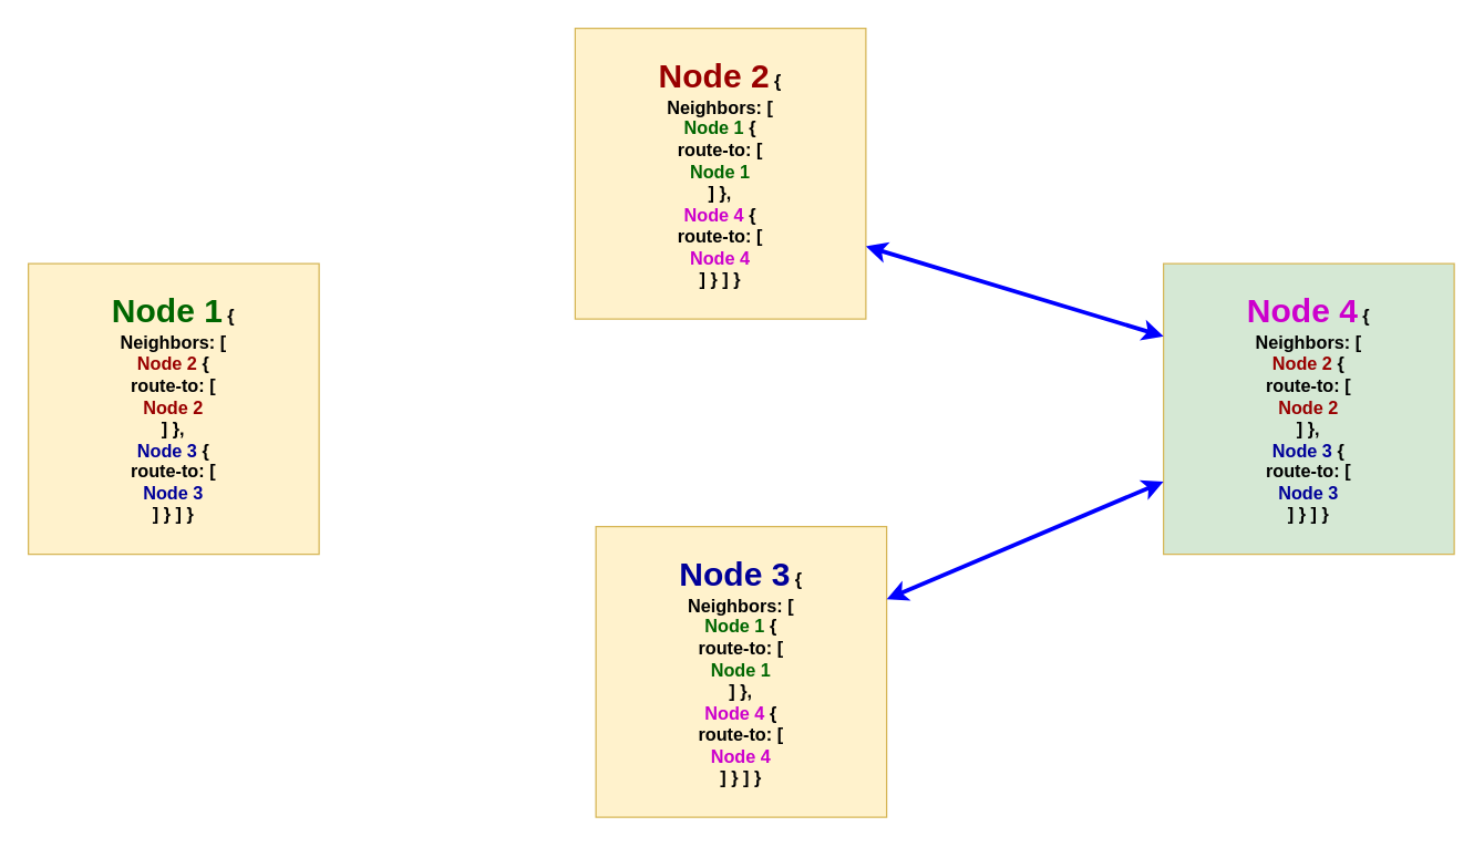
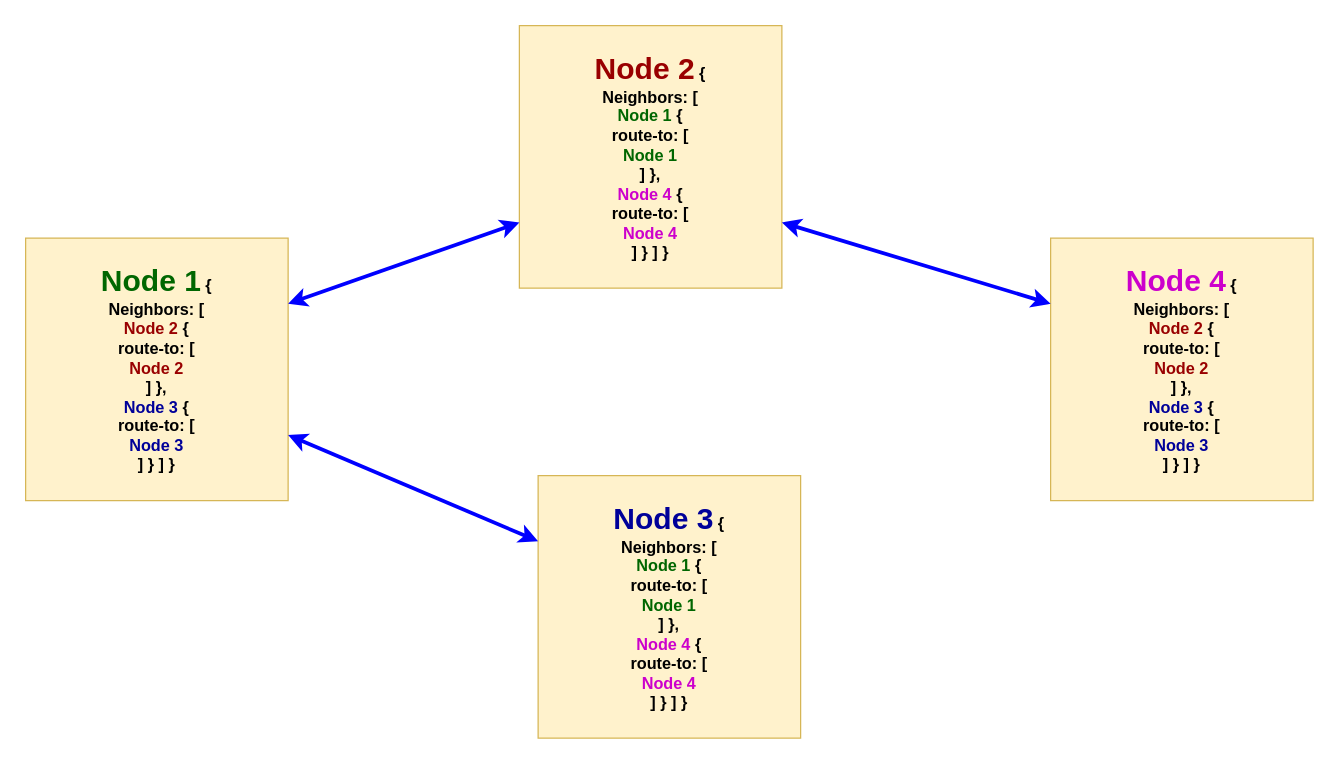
+ <mxCell id="7" value="" style="endArrow=classic;startArrow=classic;html=1;rounded=0;exitX=1;exitY=0.25;exitDx=0;exitDy=0;entryX=0;entryY=0.75;entryDx=0;entryDy=0;strokeWidth=3;strokeColor=#0000FF;" edge="1" parent="1" source="2" target="3"><mxGeometry width="50" height="50" relative="1" as="geometry"><mxPoint x="270" y="280" as="sourcePoint" /><mxPoint x="470" y="345" as="targetPoint" /></mxGeometry></mxCell>
- <mxCell id="4" value="&lt;b style=&quot;&quot;&gt;&lt;font color=&quot;#cc00cc&quot; style=&quot;font-size: 24px;&quot;&gt;Node 4&lt;/font&gt;&lt;span style=&quot;font-size: 13px;&quot;&gt;&amp;nbsp;{&lt;/span&gt;&lt;/b&gt;&lt;div style=&quot;font-size: 13px;&quot;&gt;&lt;div&gt;&lt;b&gt;Neighbors: [&lt;/b&gt;&lt;/div&gt;&lt;div&gt;&lt;b&gt;&lt;font color=&quot;#990000&quot;&gt;Node 2&lt;/font&gt;&lt;font color=&quot;#006600&quot;&gt;&amp;nbsp;&lt;/font&gt;{&lt;/b&gt;&lt;/div&gt;&lt;div&gt;&lt;b&gt;route-to: [&lt;/b&gt;&lt;/div&gt;&lt;div&gt;&lt;b&gt;&lt;font color=&quot;#990000&quot;&gt;Node 2&lt;/font&gt;&lt;/b&gt;&lt;/div&gt;&lt;div&gt;&lt;b&gt;]&amp;nbsp;&lt;/b&gt;&lt;b style=&quot;background-color: initial;&quot;&gt;},&lt;/b&gt;&lt;/div&gt;&lt;div&gt;&lt;b&gt;&lt;font color=&quot;#000099&quot;&gt;Node 3&lt;/font&gt;&lt;font color=&quot;#006600&quot;&gt;&amp;nbsp;&lt;/font&gt;{&lt;/b&gt;&lt;/div&gt;&lt;div&gt;&lt;b&gt;route-to: [&lt;/b&gt;&lt;/div&gt;&lt;div&gt;&lt;b&gt;&lt;font color=&quot;#000099&quot;&gt;Node 3&lt;/font&gt;&lt;/b&gt;&lt;/div&gt;&lt;div&gt;&lt;b style=&quot;background-color: initial;&quot;&gt;]&amp;nbsp;&lt;/b&gt;&lt;b style=&quot;background-color: initial;&quot;&gt;}&amp;nbsp;&lt;/b&gt;&lt;b style=&quot;background-color: initial;&quot;&gt;]&amp;nbsp;&lt;/b&gt;&lt;b style=&quot;background-color: initial;&quot;&gt;}&lt;/b&gt;&lt;/div&gt;&lt;/div&gt;" style="whiteSpace=wrap;html=1;aspect=fixed;fillColor=#d5e8d4;strokeColor=#d6b656;" vertex="1" parent="1"><mxGeometry x="840" y="190" width="210" height="210" as="geometry" /></mxCell>
+ <mxCell id="4" value="&lt;b style=&quot;&quot;&gt;&lt;font color=&quot;#cc00cc&quot; style=&quot;font-size: 24px;&quot;&gt;Node 4&lt;/font&gt;&lt;span style=&quot;font-size: 13px;&quot;&gt;&amp;nbsp;{&lt;/span&gt;&lt;/b&gt;&lt;div style=&quot;font-size: 13px;&quot;&gt;&lt;div&gt;&lt;b&gt;Neighbors: [&lt;/b&gt;&lt;/div&gt;&lt;div&gt;&lt;b&gt;&lt;font color=&quot;#990000&quot;&gt;Node 2&lt;/font&gt;&lt;font color=&quot;#006600&quot;&gt;&amp;nbsp;&lt;/font&gt;{&lt;/b&gt;&lt;/div&gt;&lt;div&gt;&lt;b&gt;route-to: [&lt;/b&gt;&lt;/div&gt;&lt;div&gt;&lt;b&gt;&lt;font color=&quot;#990000&quot;&gt;Node 2&lt;/font&gt;&lt;/b&gt;&lt;/div&gt;&lt;div&gt;&lt;b&gt;]&amp;nbsp;&lt;/b&gt;&lt;b style=&quot;background-color: initial;&quot;&gt;},&lt;/b&gt;&lt;/div&gt;&lt;div&gt;&lt;b&gt;&lt;font color=&quot;#000099&quot;&gt;Node 3&lt;/font&gt;&lt;font color=&quot;#006600&quot;&gt;&amp;nbsp;&lt;/font&gt;{&lt;/b&gt;&lt;/div&gt;&lt;div&gt;&lt;b&gt;route-to: [&lt;/b&gt;&lt;/div&gt;&lt;div&gt;&lt;b&gt;&lt;font color=&quot;#000099&quot;&gt;Node 3&lt;/font&gt;&lt;/b&gt;&lt;/div&gt;&lt;div&gt;&lt;b style=&quot;background-color: initial;&quot;&gt;]&amp;nbsp;&lt;/b&gt;&lt;b style=&quot;background-color: initial;&quot;&gt;}&amp;nbsp;&lt;/b&gt;&lt;b style=&quot;background-color: initial;&quot;&gt;]&amp;nbsp;&lt;/b&gt;&lt;b style=&quot;background-color: initial;&quot;&gt;}&lt;/b&gt;&lt;/div&gt;&lt;/div&gt;" style="whiteSpace=wrap;html=1;aspect=fixed;fillColor=#fff2cc;strokeColor=#d6b656;" vertex="1" parent="1"><mxGeometry x="840" y="190" width="210" height="210" as="geometry" /></mxCell>
+ <mxCell id="8" value="" style="endArrow=classic;startArrow=classic;html=1;rounded=0;exitX=1;exitY=0.75;exitDx=0;exitDy=0;entryX=0;entryY=0.25;entryDx=0;entryDy=0;strokeWidth=3;strokeColor=#0000FF;" edge="1" parent="1" source="2" target="5"><mxGeometry width="50" height="50" relative="1" as="geometry"><mxPoint x="240" y="253" as="sourcePoint" /><mxPoint x="440" y="188" as="targetPoint" /></mxGeometry></mxCell>
- <mxCell id="9" value="" style="endArrow=classic;startArrow=classic;html=1;rounded=0;exitX=1;exitY=0.25;exitDx=0;exitDy=0;entryX=0;entryY=0.75;entryDx=0;entryDy=0;strokeWidth=3;strokeColor=#0000FF;" edge="1" parent="1" source="5" target="4"><mxGeometry width="50" height="50" relative="1" as="geometry"><mxPoint x="740" y="460" as="sourcePoint" /><mxPoint x="940" y="535" as="targetPoint" /></mxGeometry></mxCell>
